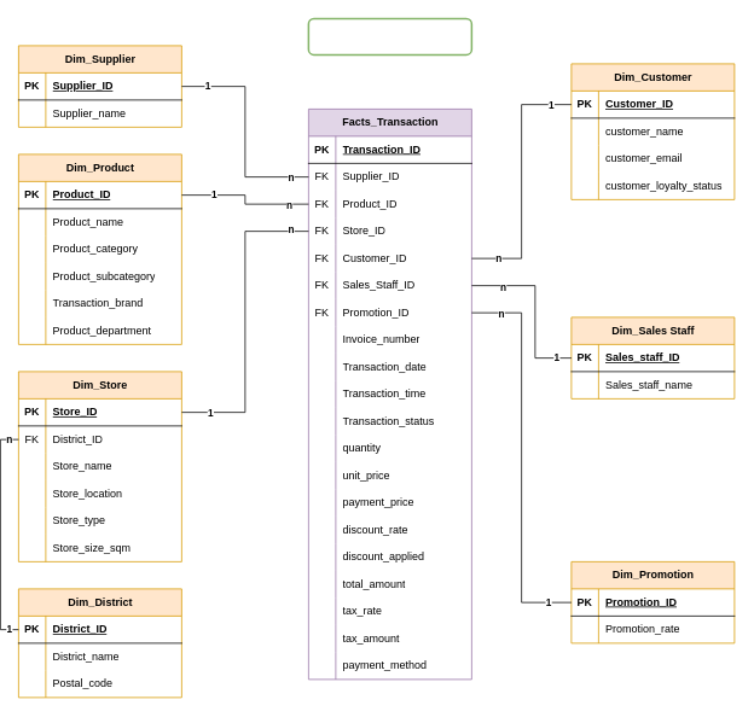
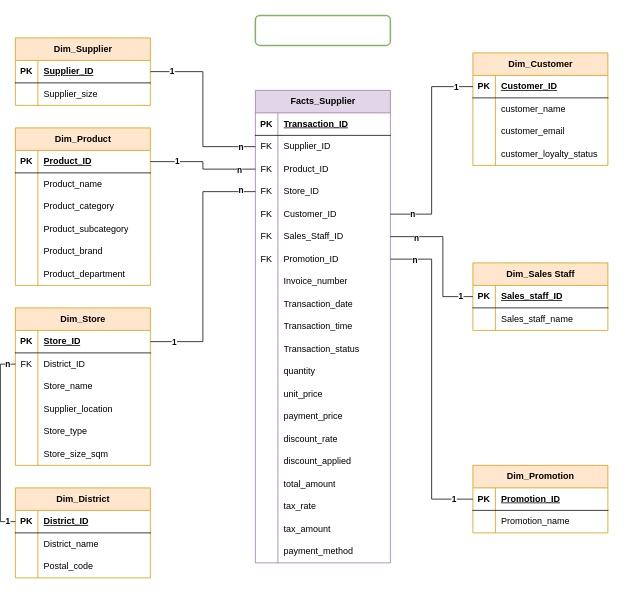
- <mxCell id="73" value="Supplier_name" style="shape=partialRectangle;connectable=0;fillColor=none;top=0;left=0;bottom=0;right=0;align=left;spacingLeft=6;overflow=hidden;whiteSpace=wrap;html=1;" parent="71" vertex="1"><mxGeometry x="30" width="150" height="30" as="geometry"><mxRectangle width="150" height="30" as="alternateBounds" /></mxGeometry></mxCell>
+ <mxCell id="73" value="Supplier_size" style="shape=partialRectangle;connectable=0;fillColor=none;top=0;left=0;bottom=0;right=0;align=left;spacingLeft=6;overflow=hidden;whiteSpace=wrap;html=1;" parent="71" vertex="1"><mxGeometry x="30" width="150" height="30" as="geometry"><mxRectangle width="150" height="30" as="alternateBounds" /></mxGeometry></mxCell>
- <mxCell id="74" value="Facts_Transaction" style="shape=table;startSize=30;container=1;collapsible=1;childLayout=tableLayout;fixedRows=1;rowLines=0;fontStyle=1;align=center;resizeLast=1;html=1;fillColor=#e1d5e7;strokeColor=#9673a6;" parent="1" vertex="1"><mxGeometry x="340" y="120" width="180" height="630" as="geometry" /></mxCell>
+ <mxCell id="74" value="Facts_Supplier" style="shape=table;startSize=30;container=1;collapsible=1;childLayout=tableLayout;fixedRows=1;rowLines=0;fontStyle=1;align=center;resizeLast=1;html=1;fillColor=#e1d5e7;strokeColor=#9673a6;" parent="1" vertex="1"><mxGeometry x="340" y="120" width="180" height="630" as="geometry" /></mxCell>
- <mxCell id="30" value="Transaction_brand" style="shape=partialRectangle;connectable=0;fillColor=none;top=0;left=0;bottom=0;right=0;align=left;spacingLeft=6;overflow=hidden;whiteSpace=wrap;html=1;" parent="28" vertex="1"><mxGeometry x="30" width="150" height="30" as="geometry"><mxRectangle width="150" height="30" as="alternateBounds" /></mxGeometry></mxCell>
+ <mxCell id="30" value="Product_brand" style="shape=partialRectangle;connectable=0;fillColor=none;top=0;left=0;bottom=0;right=0;align=left;spacingLeft=6;overflow=hidden;whiteSpace=wrap;html=1;" parent="28" vertex="1"><mxGeometry x="30" width="150" height="30" as="geometry"><mxRectangle width="150" height="30" as="alternateBounds" /></mxGeometry></mxCell>
- <mxCell id="60" value="Store_location" style="shape=partialRectangle;connectable=0;fillColor=none;top=0;left=0;bottom=0;right=0;align=left;spacingLeft=6;overflow=hidden;whiteSpace=wrap;html=1;" parent="58" vertex="1"><mxGeometry x="30" width="150" height="30" as="geometry"><mxRectangle width="150" height="30" as="alternateBounds" /></mxGeometry></mxCell>
+ <mxCell id="60" value="Supplier_location" style="shape=partialRectangle;connectable=0;fillColor=none;top=0;left=0;bottom=0;right=0;align=left;spacingLeft=6;overflow=hidden;whiteSpace=wrap;html=1;" parent="58" vertex="1"><mxGeometry x="30" width="150" height="30" as="geometry"><mxRectangle width="150" height="30" as="alternateBounds" /></mxGeometry></mxCell>
- <mxCell id="47" value="Promotion_rate" style="shape=partialRectangle;connectable=0;fillColor=none;top=0;left=0;bottom=0;right=0;align=left;spacingLeft=6;overflow=hidden;whiteSpace=wrap;html=1;" parent="45" vertex="1"><mxGeometry x="30" width="150" height="30" as="geometry"><mxRectangle width="150" height="30" as="alternateBounds" /></mxGeometry></mxCell>
+ <mxCell id="47" value="Promotion_name" style="shape=partialRectangle;connectable=0;fillColor=none;top=0;left=0;bottom=0;right=0;align=left;spacingLeft=6;overflow=hidden;whiteSpace=wrap;html=1;" parent="45" vertex="1"><mxGeometry x="30" width="150" height="30" as="geometry"><mxRectangle width="150" height="30" as="alternateBounds" /></mxGeometry></mxCell>
